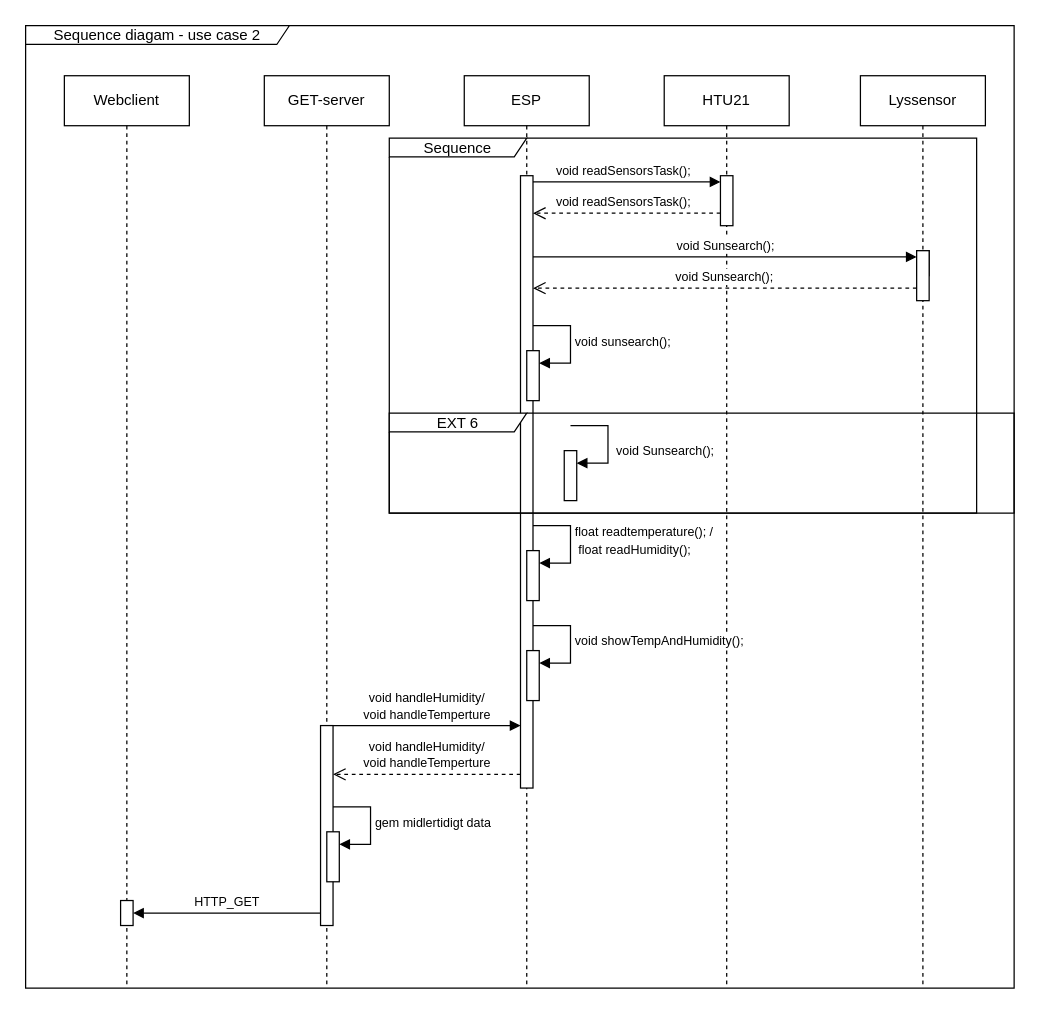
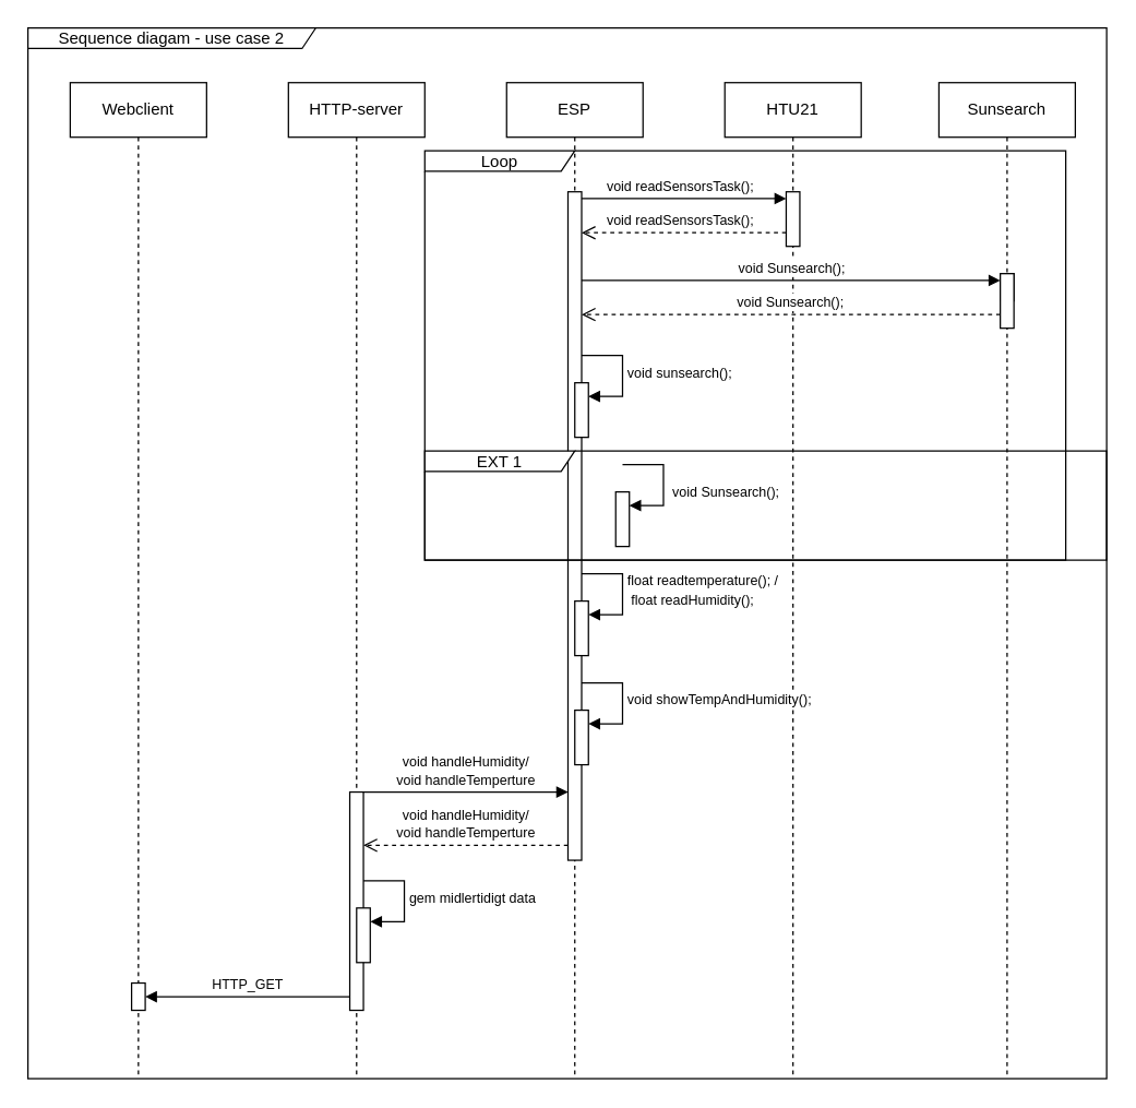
- <mxCell id="6" value="GET-server" style="shape=umlLifeline;perimeter=lifelinePerimeter;whiteSpace=wrap;html=1;container=1;dropTarget=0;collapsible=0;recursiveResize=0;outlineConnect=0;portConstraint=eastwest;newEdgeStyle={&quot;curved&quot;:0,&quot;rounded&quot;:0};" vertex="1" parent="1"><mxGeometry x="211" y="60" width="100" height="730" as="geometry" /></mxCell>
+ <mxCell id="6" value="HTTP-server" style="shape=umlLifeline;perimeter=lifelinePerimeter;whiteSpace=wrap;html=1;container=1;dropTarget=0;collapsible=0;recursiveResize=0;outlineConnect=0;portConstraint=eastwest;newEdgeStyle={&quot;curved&quot;:0,&quot;rounded&quot;:0};" vertex="1" parent="1"><mxGeometry x="211" y="60" width="100" height="730" as="geometry" /></mxCell>
- <mxCell id="12" value="Lyssensor" style="shape=umlLifeline;perimeter=lifelinePerimeter;whiteSpace=wrap;html=1;container=1;dropTarget=0;collapsible=0;recursiveResize=0;outlineConnect=0;portConstraint=eastwest;newEdgeStyle={&quot;curved&quot;:0,&quot;rounded&quot;:0};" vertex="1" parent="1"><mxGeometry x="688" y="60" width="100" height="730" as="geometry" /></mxCell>
+ <mxCell id="12" value="Sunsearch" style="shape=umlLifeline;perimeter=lifelinePerimeter;whiteSpace=wrap;html=1;container=1;dropTarget=0;collapsible=0;recursiveResize=0;outlineConnect=0;portConstraint=eastwest;newEdgeStyle={&quot;curved&quot;:0,&quot;rounded&quot;:0};" vertex="1" parent="1"><mxGeometry x="688" y="60" width="100" height="730" as="geometry" /></mxCell>
- <mxCell id="29" value="Sequence" style="shape=umlFrame;whiteSpace=wrap;html=1;pointerEvents=0;recursiveResize=0;container=1;collapsible=0;width=110;height=15;" vertex="1" parent="1"><mxGeometry x="311" y="110" width="470" height="300" as="geometry" /></mxCell>
+ <mxCell id="29" value="Loop" style="shape=umlFrame;whiteSpace=wrap;html=1;pointerEvents=0;recursiveResize=0;container=1;collapsible=0;width=110;height=15;" vertex="1" parent="1"><mxGeometry x="311" y="110" width="470" height="300" as="geometry" /></mxCell>
- <mxCell id="30" value="EXT 6" style="shape=umlFrame;whiteSpace=wrap;html=1;pointerEvents=0;recursiveResize=0;container=1;collapsible=0;width=110;height=15;" vertex="1" parent="29"><mxGeometry y="220" width="500" height="80" as="geometry" /></mxCell>
+ <mxCell id="30" value="EXT 1" style="shape=umlFrame;whiteSpace=wrap;html=1;pointerEvents=0;recursiveResize=0;container=1;collapsible=0;width=110;height=15;" vertex="1" parent="29"><mxGeometry y="220" width="500" height="80" as="geometry" /></mxCell>
